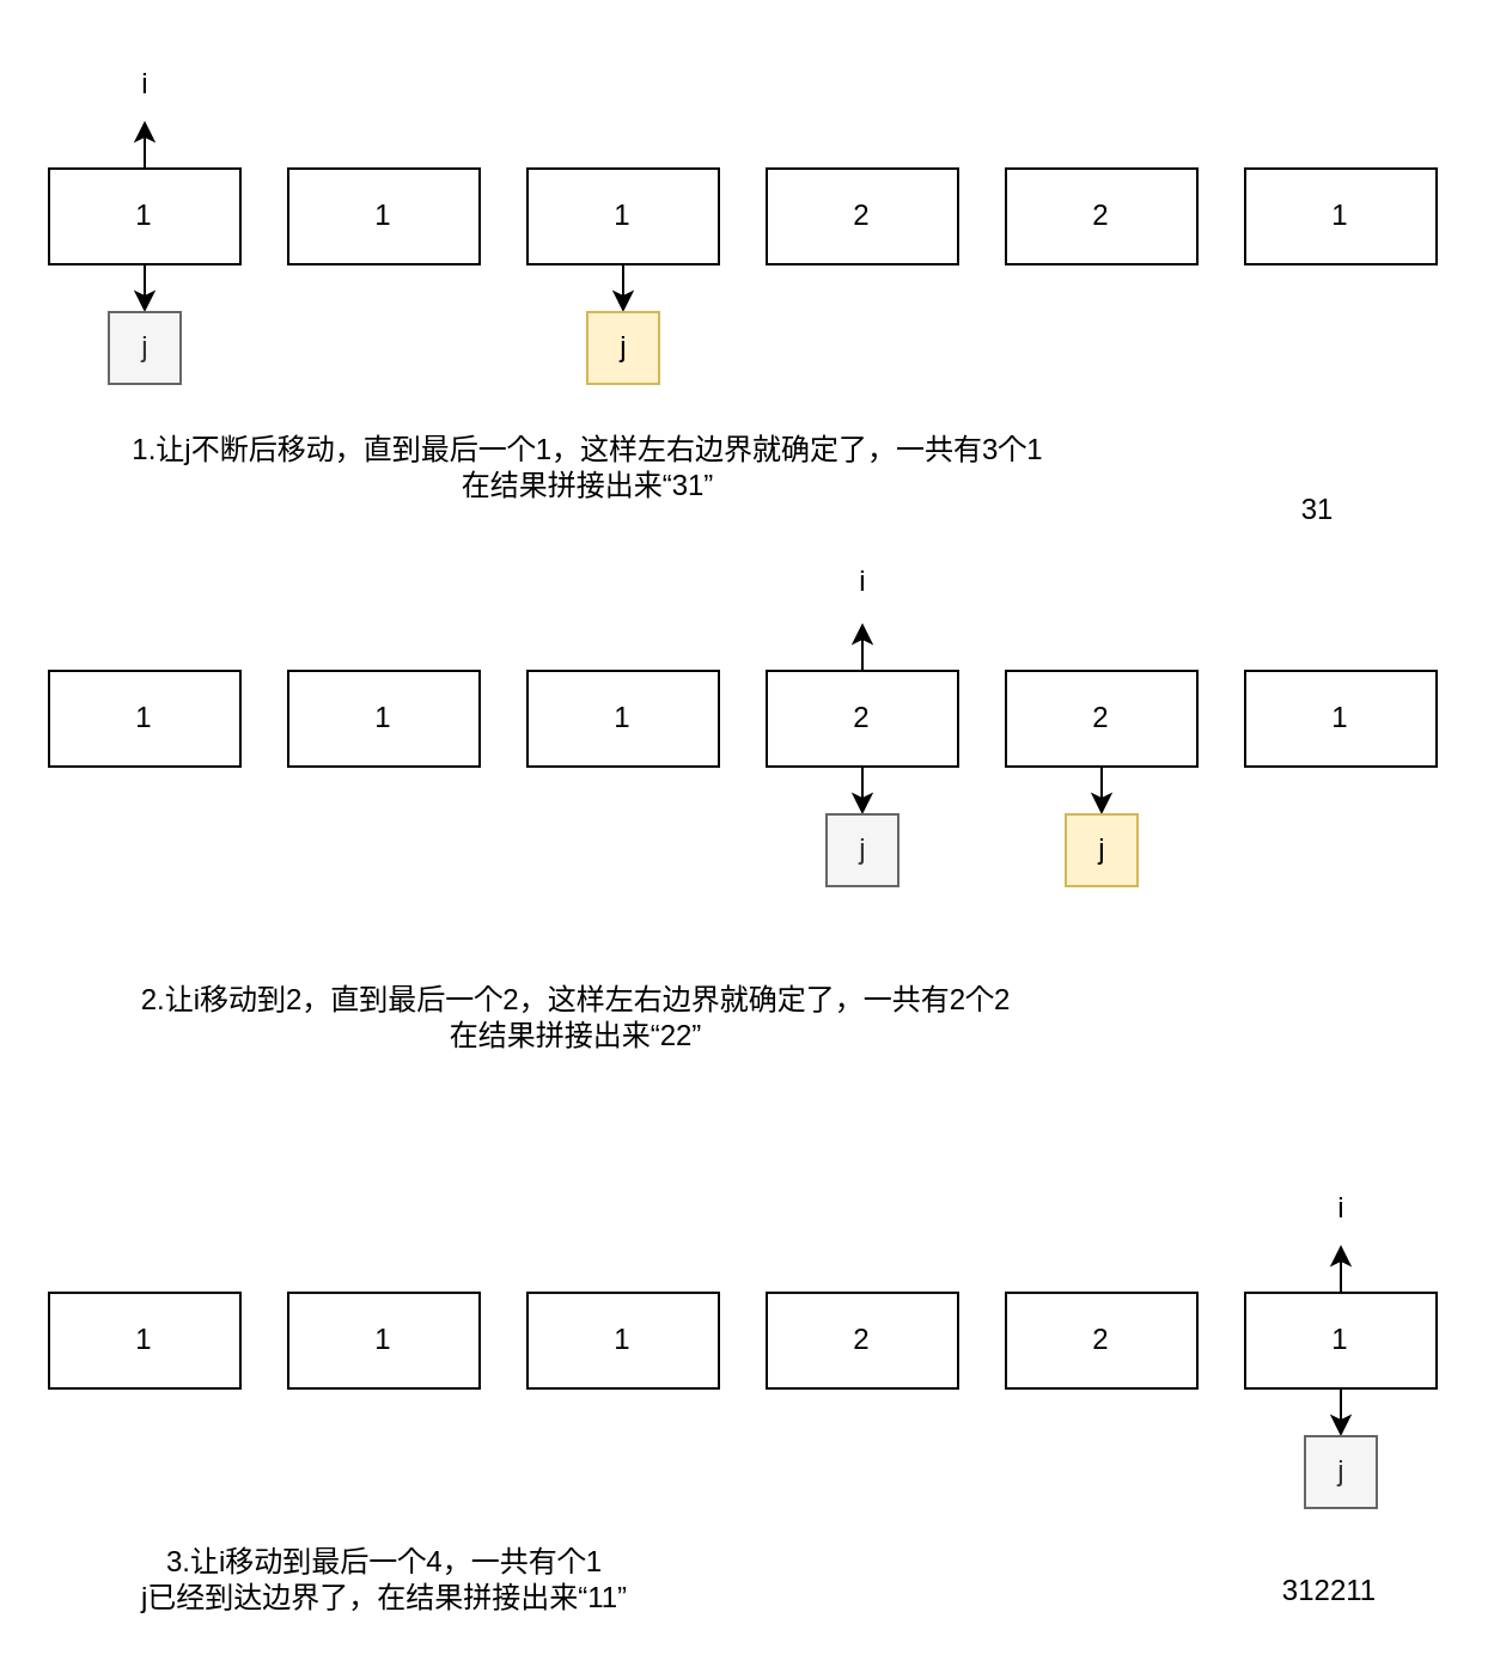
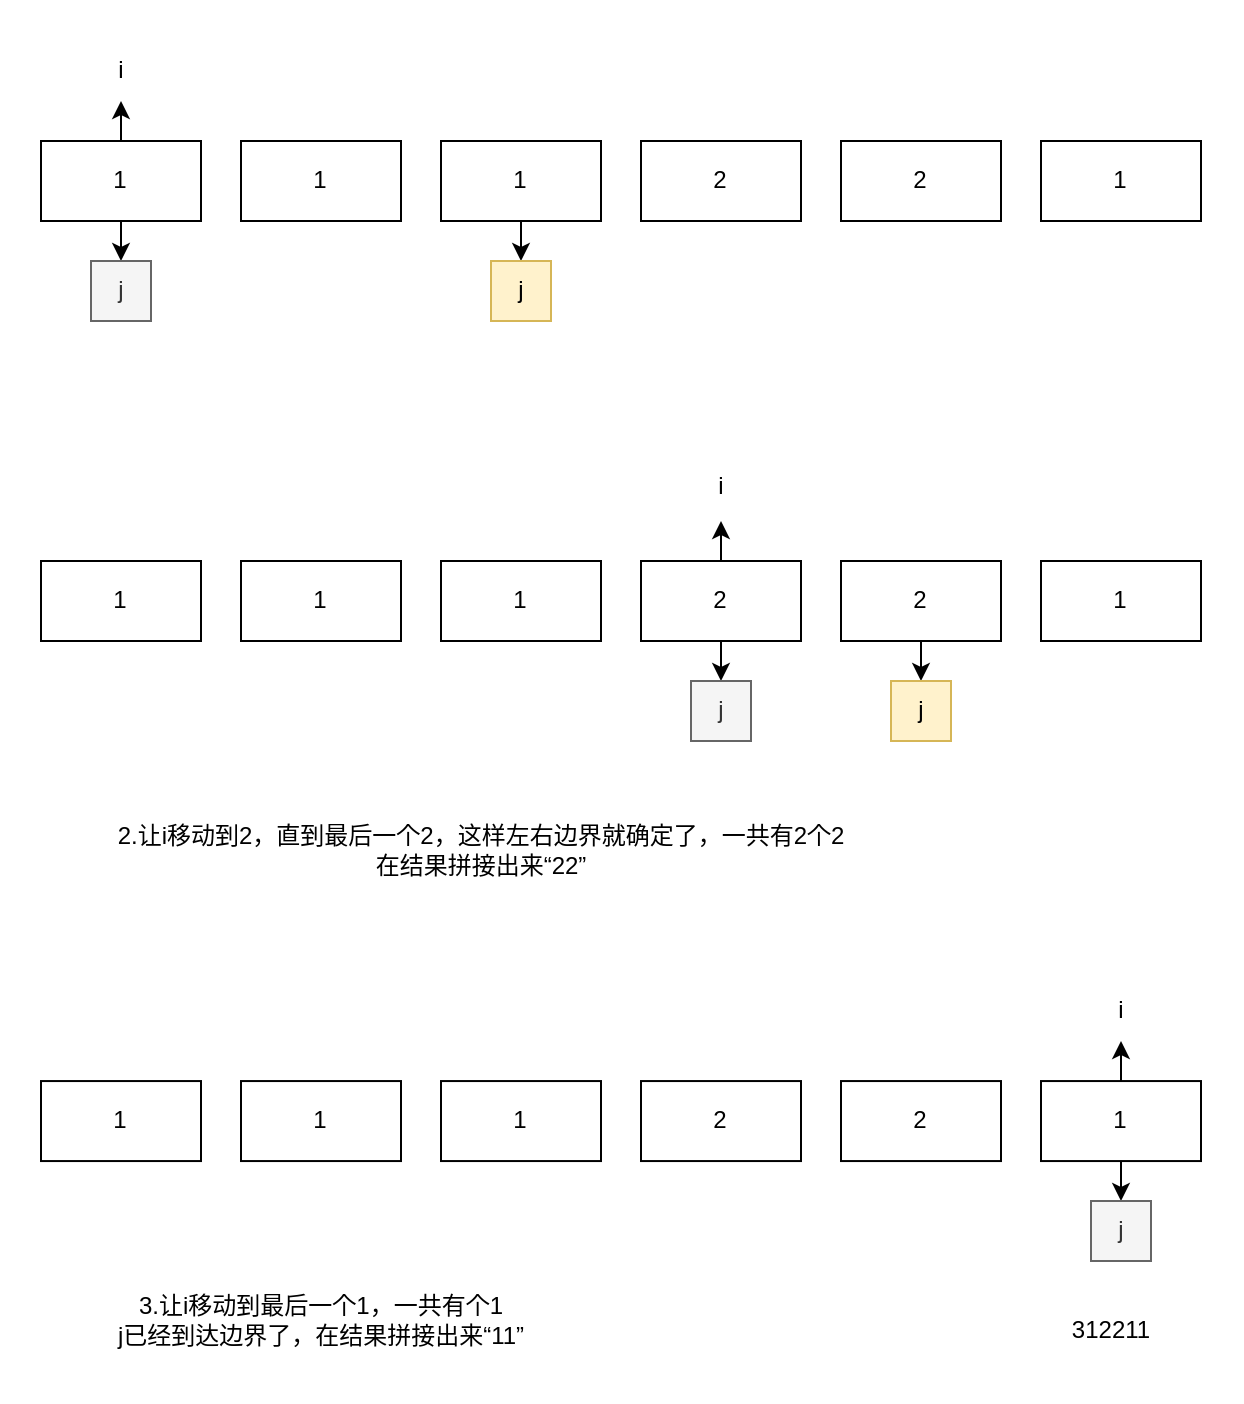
- <mxCell id="13" value="1.让j不断后移动，直到最后一个1，这样左右边界就确定了，一共有3个1&lt;div&gt;在结果拼接出来“31”&lt;/div&gt;" style="text;html=1;align=center;verticalAlign=middle;resizable=0;points=[];autosize=1;strokeColor=none;fillColor=none;" vertex="1" parent="1"><mxGeometry x="45" y="175" width="400" height="40" as="geometry" /></mxCell>
- <mxCell id="28" value="31" style="text;html=1;align=center;verticalAlign=middle;resizable=0;points=[];autosize=1;strokeColor=none;fillColor=none;" vertex="1" parent="1"><mxGeometry x="530" y="198" width="40" height="30" as="geometry" /></mxCell>
- <mxCell id="39" value="3.让i移动到最后一个4，一共有个1&lt;div&gt;j已经到达边界了，在结果拼接出来“11”&lt;/div&gt;" style="text;html=1;align=center;verticalAlign=middle;resizable=0;points=[];autosize=1;strokeColor=none;fillColor=none;" vertex="1" parent="1"><mxGeometry x="45" y="640" width="230" height="40" as="geometry" /></mxCell>
+ <mxCell id="39" value="3.让i移动到最后一个1，一共有个1&lt;div&gt;j已经到达边界了，在结果拼接出来“11”&lt;/div&gt;" style="text;html=1;align=center;verticalAlign=middle;resizable=0;points=[];autosize=1;strokeColor=none;fillColor=none;" vertex="1" parent="1"><mxGeometry x="45" y="640" width="230" height="40" as="geometry" /></mxCell>
